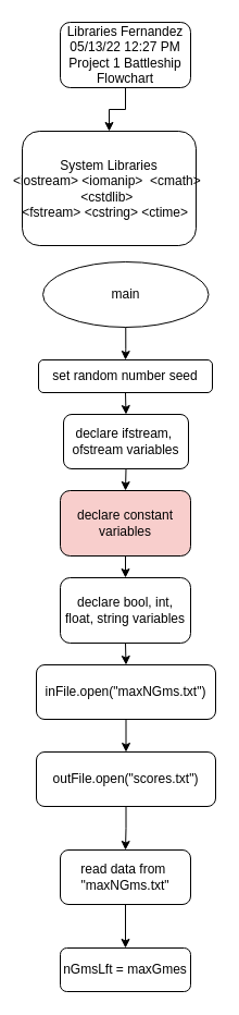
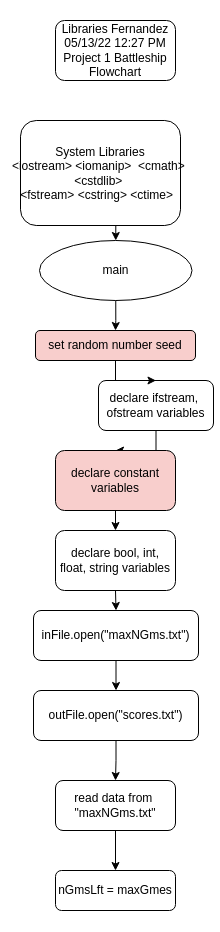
- <mxCell id="2" style="edgeStyle=orthogonalEdgeStyle;rounded=0;orthogonalLoop=1;jettySize=auto;html=1;exitX=0.5;exitY=1;exitDx=0;exitDy=0;entryX=0.5;entryY=0;entryDx=0;entryDy=0;fontSize=17;" edge="1" parent="1" source="3" target="5"><mxGeometry relative="1" as="geometry" /></mxCell>
+ <mxCell id="4" style="edgeStyle=orthogonalEdgeStyle;rounded=0;orthogonalLoop=1;jettySize=auto;html=1;exitX=0.5;exitY=1;exitDx=0;exitDy=0;entryX=0.5;entryY=0;entryDx=0;entryDy=0;fontSize=17;" edge="1" parent="1" source="5" target="7"><mxGeometry relative="1" as="geometry" /></mxCell>
- <mxCell id="15" value="set random number seed" style="rounded=1;whiteSpace=wrap;html=1;" vertex="1" parent="1"><mxGeometry x="35" y="330" width="160" height="30" as="geometry" /></mxCell>
+ <mxCell id="15" value="set random number seed" style="rounded=1;whiteSpace=wrap;html=1;fillColor=#f8cecc;" vertex="1" parent="1"><mxGeometry x="35" y="330" width="160" height="30" as="geometry" /></mxCell>
- <mxCell id="9" value="declare&amp;nbsp;ifstream,&amp;nbsp;&lt;br&gt;ofstream variables" style="rounded=1;whiteSpace=wrap;html=1;" vertex="1" parent="1"><mxGeometry x="58" y="380" width="115" height="50" as="geometry" /></mxCell>
+ <mxCell id="9" value="declare&amp;nbsp;ifstream,&amp;nbsp;&lt;br&gt;ofstream variables" style="rounded=1;whiteSpace=wrap;html=1;" vertex="1" parent="1"><mxGeometry x="98" y="380" width="115" height="50" as="geometry" /></mxCell>
